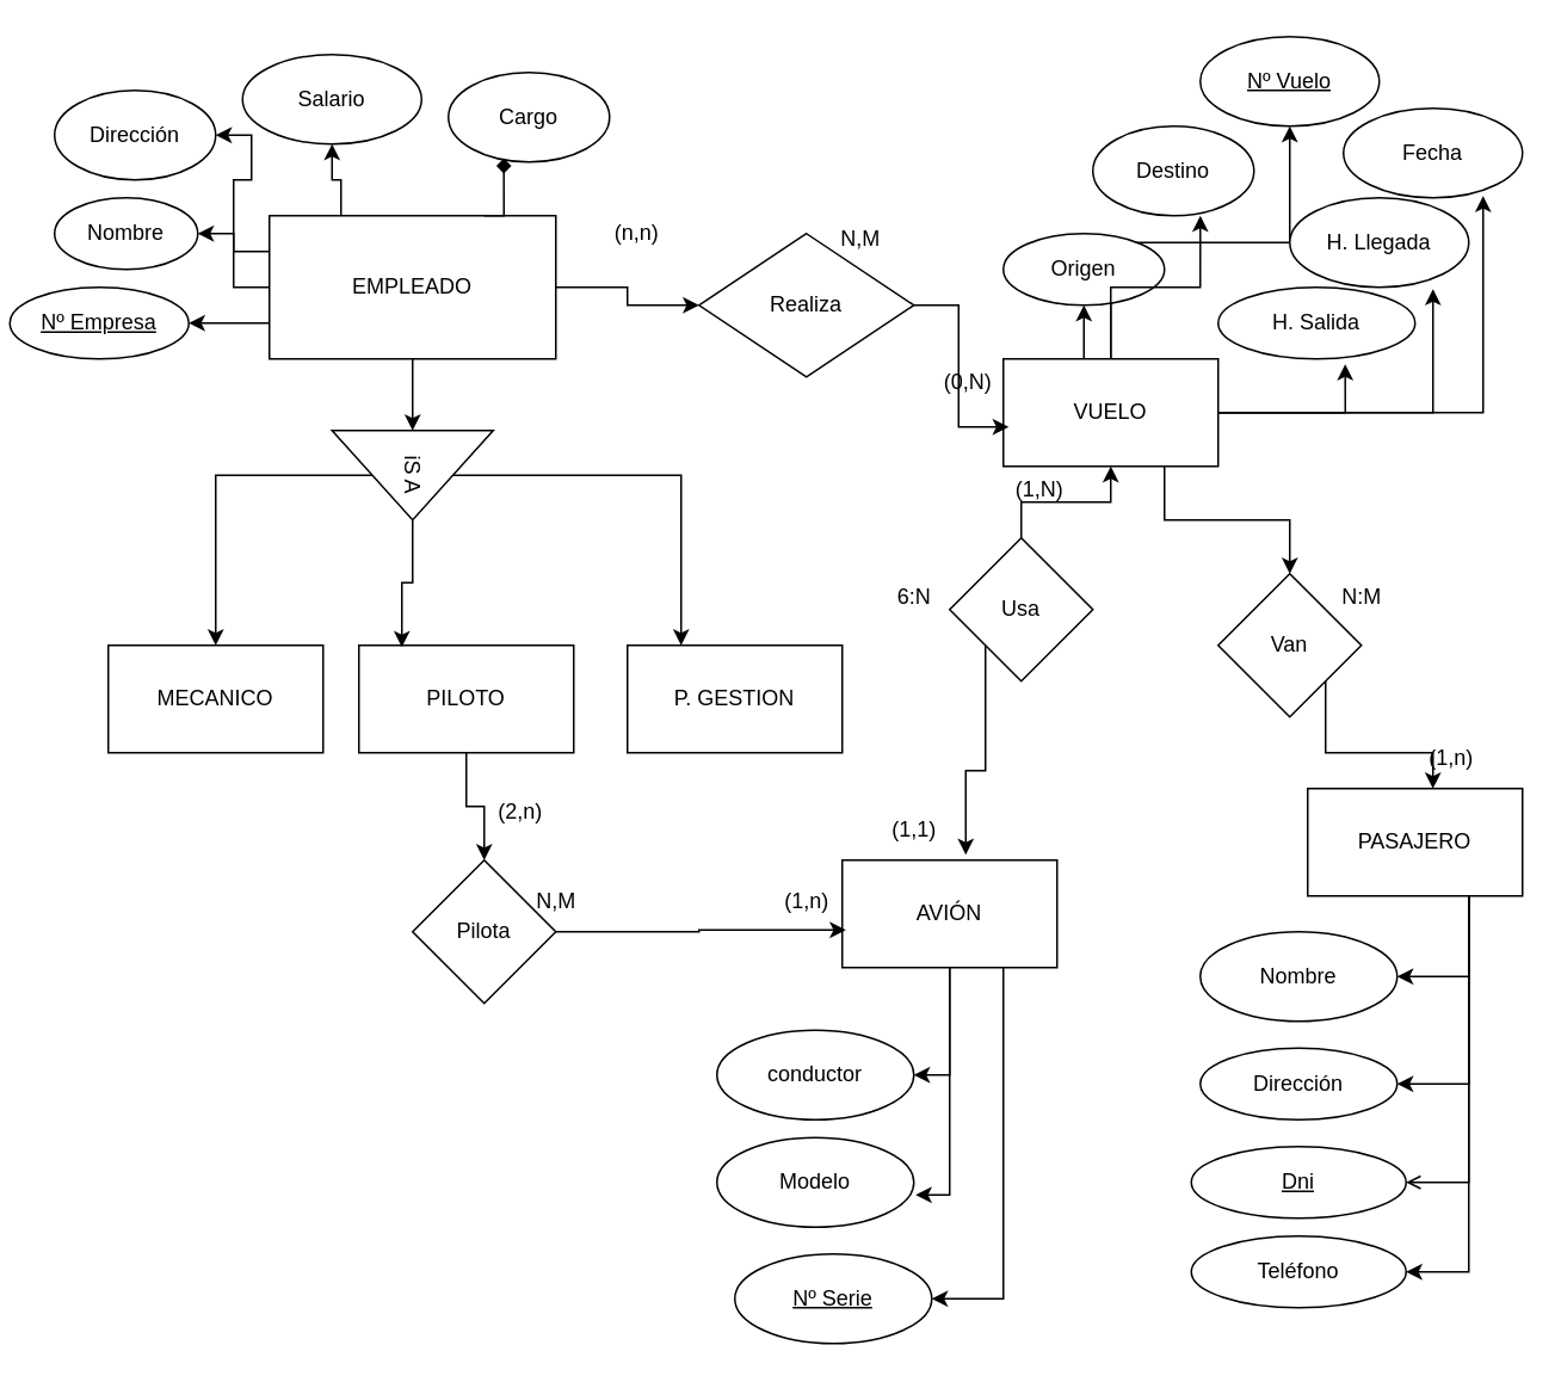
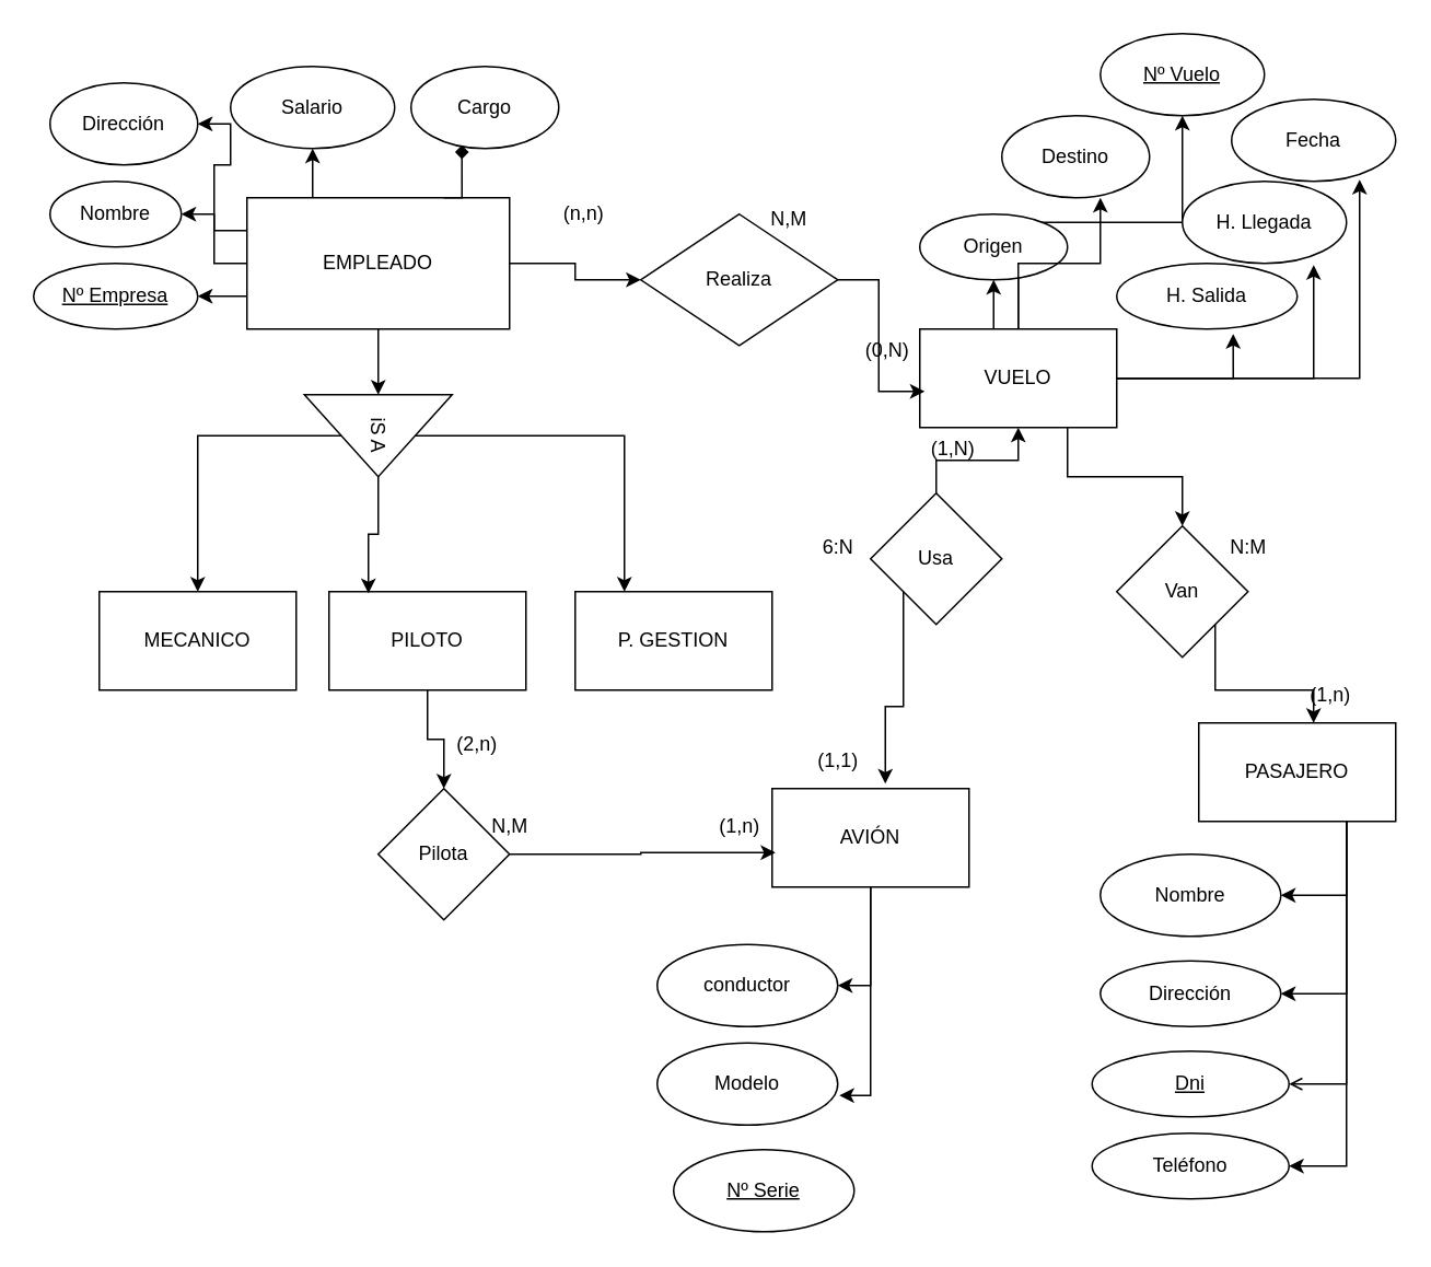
- <mxCell id="17" value="Salario" style="ellipse;whiteSpace=wrap;html=1;" vertex="1" parent="1"><mxGeometry x="135" y="30" width="100" height="50" as="geometry" /></mxCell>
+ <mxCell id="17" value="Salario" style="ellipse;whiteSpace=wrap;html=1;" vertex="1" parent="1"><mxGeometry x="140" y="40" width="100" height="50" as="geometry" /></mxCell>
- <mxCell id="20" value="&lt;u&gt;Nº Empresa&lt;/u&gt;" style="ellipse;whiteSpace=wrap;html=1;" vertex="1" parent="1"><mxGeometry x="5" y="160" width="100" height="40" as="geometry" /></mxCell>
+ <mxCell id="20" value="&lt;u&gt;Nº Empresa&lt;/u&gt;" style="ellipse;whiteSpace=wrap;html=1;" vertex="1" parent="1"><mxGeometry x="20" y="160" width="100" height="40" as="geometry" /></mxCell>
- <mxCell id="41" style="edgeStyle=orthogonalEdgeStyle;rounded=0;orthogonalLoop=1;jettySize=auto;html=1;exitX=0.75;exitY=1;exitDx=0;exitDy=0;entryX=1;entryY=0.5;entryDx=0;entryDy=0;" edge="1" parent="1" source="42" target="47"><mxGeometry relative="1" as="geometry" /></mxCell>
